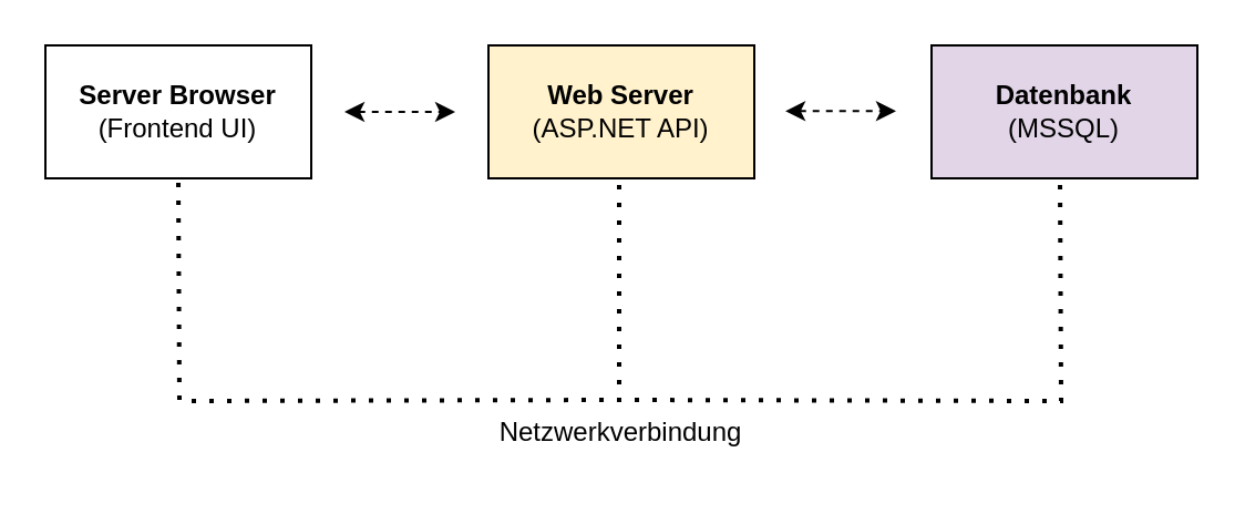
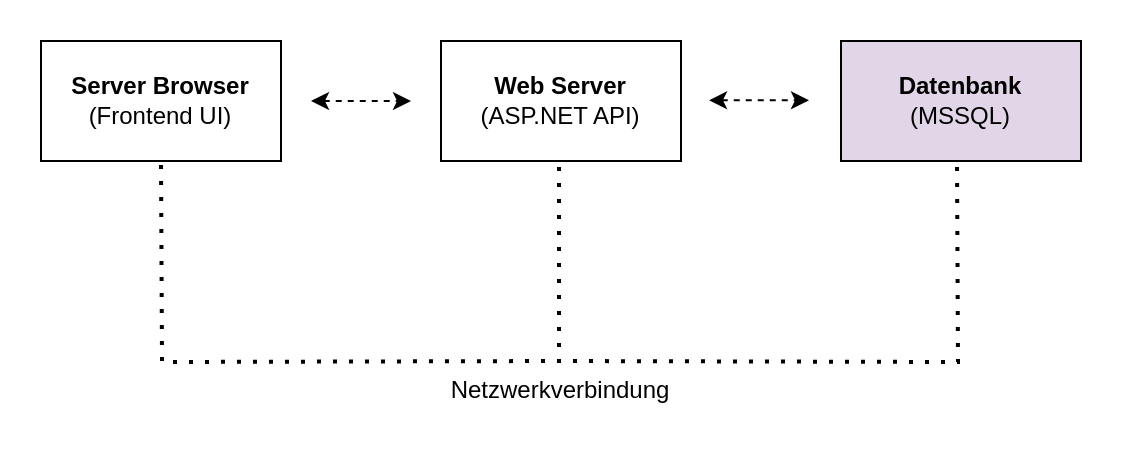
- <mxCell id="3" value="&lt;b&gt;Web Server&lt;br&gt;&lt;/b&gt;(ASP.NET API)" style="rounded=0;whiteSpace=wrap;html=1;fillColor=#fff2cc;" vertex="1" parent="1"><mxGeometry x="220" y="20" width="120" height="60" as="geometry" /></mxCell>
+ <mxCell id="3" value="&lt;b&gt;Web Server&lt;br&gt;&lt;/b&gt;(ASP.NET API)" style="rounded=0;whiteSpace=wrap;html=1;" vertex="1" parent="1"><mxGeometry x="220" y="20" width="120" height="60" as="geometry" /></mxCell>
